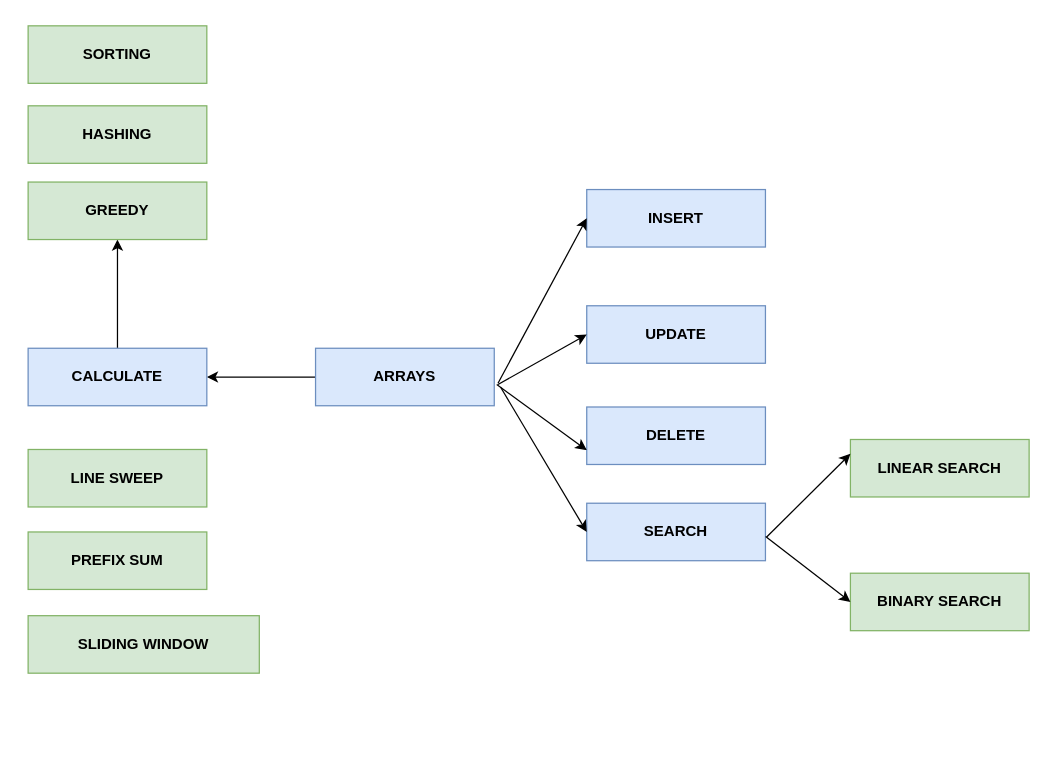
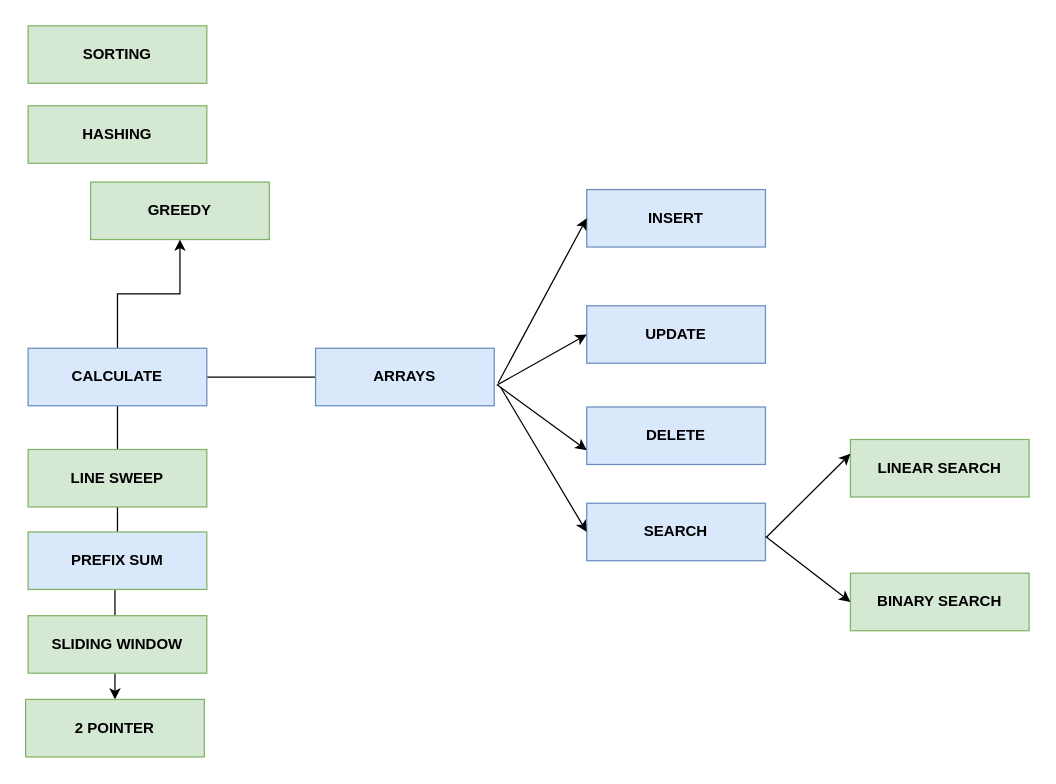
- <mxCell id="19" value="&lt;b&gt;GREEDY&lt;/b&gt;" style="rounded=0;whiteSpace=wrap;html=1;fillColor=#d5e8d4;strokeColor=#82b366;" vertex="1" parent="1"><mxGeometry x="22" y="145" width="143" height="46" as="geometry" /></mxCell>
+ <mxCell id="19" value="&lt;b&gt;GREEDY&lt;/b&gt;" style="rounded=0;whiteSpace=wrap;html=1;fillColor=#d5e8d4;strokeColor=#82b366;" vertex="1" parent="1"><mxGeometry x="72" y="145" width="143" height="46" as="geometry" /></mxCell>
- <mxCell id="2" style="edgeStyle=orthogonalEdgeStyle;rounded=0;orthogonalLoop=1;jettySize=auto;html=1;" edge="1" parent="1" source="3" target="14"><mxGeometry relative="1" as="geometry" /></mxCell>
+ <mxCell id="2" style="edgeStyle=orthogonalEdgeStyle;rounded=0;orthogonalLoop=1;jettySize=auto;html=1;endArrow=none;" edge="1" parent="1" source="3" target="14"><mxGeometry relative="1" as="geometry" /></mxCell>
+ <mxCell id="13" style="edgeStyle=orthogonalEdgeStyle;rounded=0;orthogonalLoop=1;jettySize=auto;html=1;entryX=0.5;entryY=0;entryDx=0;entryDy=0;" edge="1" parent="1" source="14" target="18"><mxGeometry relative="1" as="geometry"><mxPoint x="93.5" y="608.5" as="targetPoint" /></mxGeometry></mxCell>
- <mxCell id="16" value="&lt;b&gt;PREFIX SUM&lt;/b&gt;" style="rounded=0;whiteSpace=wrap;html=1;fillColor=#d5e8d4;strokeColor=#82b366;" vertex="1" parent="1"><mxGeometry x="22" y="425" width="143" height="46" as="geometry" /></mxCell>
+ <mxCell id="16" value="&lt;b&gt;PREFIX SUM&lt;/b&gt;" style="rounded=0;whiteSpace=wrap;html=1;fillColor=#dae8fc;strokeColor=#82b366;" vertex="1" parent="1"><mxGeometry x="22" y="425" width="143" height="46" as="geometry" /></mxCell>
- <mxCell id="17" value="&lt;b&gt;SLIDING WINDOW&lt;/b&gt;" style="rounded=0;whiteSpace=wrap;html=1;fillColor=#d5e8d4;strokeColor=#82b366;" vertex="1" parent="1"><mxGeometry x="22" y="492" width="185" height="46" as="geometry" /></mxCell>
+ <mxCell id="17" value="&lt;b&gt;SLIDING WINDOW&lt;/b&gt;" style="rounded=0;whiteSpace=wrap;html=1;fillColor=#d5e8d4;strokeColor=#82b366;" vertex="1" parent="1"><mxGeometry x="22" y="492" width="143" height="46" as="geometry" /></mxCell>
+ <mxCell id="18" value="&lt;b&gt;2 POINTER&lt;/b&gt;" style="rounded=0;whiteSpace=wrap;html=1;fillColor=#d5e8d4;strokeColor=#82b366;" vertex="1" parent="1"><mxGeometry x="20" y="559" width="143" height="46" as="geometry" /></mxCell>
